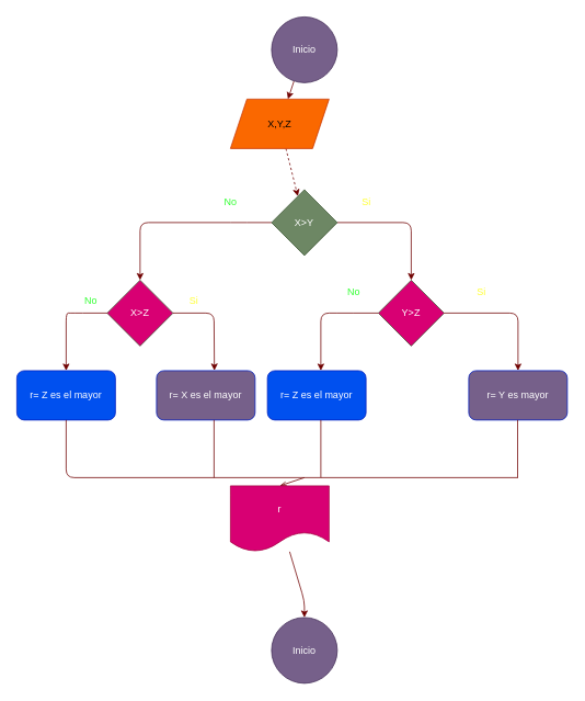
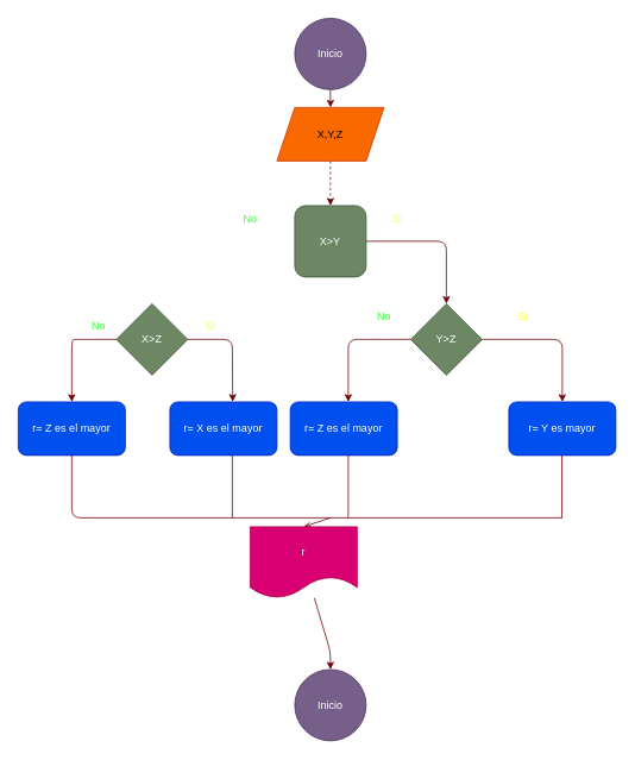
- <mxCell id="5" value="X,Y,Z" style="shape=parallelogram;perimeter=parallelogramPerimeter;whiteSpace=wrap;html=1;fixedSize=1;fillColor=#fa6800;fontColor=#000000;strokeColor=#C73500;" vertex="1" parent="1"><mxGeometry x="280" y="120" width="120" height="60" as="geometry" /></mxCell>
+ <mxCell id="5" value="X,Y,Z" style="shape=parallelogram;perimeter=parallelogramPerimeter;whiteSpace=wrap;html=1;fixedSize=1;fillColor=#fa6800;fontColor=#000000;strokeColor=#C73500;" vertex="1" parent="1"><mxGeometry x="310" y="120" width="120" height="60" as="geometry" /></mxCell>
- <mxCell id="8" value="X&amp;gt;Y" style="rhombus;whiteSpace=wrap;html=1;fillColor=#6d8764;fontColor=#ffffff;strokeColor=#3A5431;" vertex="1" parent="1"><mxGeometry x="330" y="230" width="80" height="80" as="geometry" /></mxCell>
+ <mxCell id="8" value="X&amp;gt;Y" style="whiteSpace=wrap;html=1;fillColor=#6d8764;fontColor=#ffffff;strokeColor=#3A5431;rounded=1;" vertex="1" parent="1"><mxGeometry x="330" y="230" width="80" height="80" as="geometry" /></mxCell>
- <mxCell id="7" style="edgeStyle=none;html=1;entryX=0.5;entryY=0;entryDx=0;entryDy=0;fillColor=#a20025;strokeColor=#6F0000;" edge="1" parent="1" source="8" target="19"><mxGeometry relative="1" as="geometry"><mxPoint x="140" y="340" as="targetPoint" /><Array as="points"><mxPoint x="290" y="270" /><mxPoint x="170" y="270" /></Array></mxGeometry></mxCell>
- <mxCell id="19" value="X&amp;gt;Z" style="rhombus;whiteSpace=wrap;html=1;fillColor=#d80073;fontColor=#ffffff;strokeColor=#3A5431;" vertex="1" parent="1"><mxGeometry x="130" y="340" width="80" height="80" as="geometry" /></mxCell>
+ <mxCell id="19" value="X&amp;gt;Z" style="rhombus;whiteSpace=wrap;html=1;fillColor=#6d8764;fontColor=#ffffff;strokeColor=#3A5431;" vertex="1" parent="1"><mxGeometry x="130" y="340" width="80" height="80" as="geometry" /></mxCell>
- <mxCell id="12" value="Y&amp;gt;Z" style="rhombus;whiteSpace=wrap;html=1;fillColor=#d80073;fontColor=#ffffff;strokeColor=#3A5431;" vertex="1" parent="1"><mxGeometry x="460" y="340" width="80" height="80" as="geometry" /></mxCell>
+ <mxCell id="12" value="Y&amp;gt;Z" style="rhombus;whiteSpace=wrap;html=1;fillColor=#6d8764;fontColor=#ffffff;strokeColor=#3A5431;" vertex="1" parent="1"><mxGeometry x="460" y="340" width="80" height="80" as="geometry" /></mxCell>
- <mxCell id="22" value="r= X es el mayor" style="rounded=1;whiteSpace=wrap;html=1;fillColor=#76608a;fontColor=#ffffff;strokeColor=#001DBC;" vertex="1" parent="1"><mxGeometry x="190" y="450" width="120" height="60" as="geometry" /></mxCell>
+ <mxCell id="22" value="r= X es el mayor" style="rounded=1;whiteSpace=wrap;html=1;fillColor=#0050ef;fontColor=#ffffff;strokeColor=#001DBC;" vertex="1" parent="1"><mxGeometry x="190" y="450" width="120" height="60" as="geometry" /></mxCell>
- <mxCell id="18" value="r= Y es mayor" style="rounded=1;whiteSpace=wrap;html=1;fillColor=#76608a;fontColor=#ffffff;strokeColor=#001DBC;" vertex="1" parent="1"><mxGeometry x="570" y="450" width="120" height="60" as="geometry" /></mxCell>
+ <mxCell id="18" value="r= Y es mayor" style="rounded=1;whiteSpace=wrap;html=1;fillColor=#0050ef;fontColor=#ffffff;strokeColor=#001DBC;" vertex="1" parent="1"><mxGeometry x="570" y="450" width="120" height="60" as="geometry" /></mxCell>
